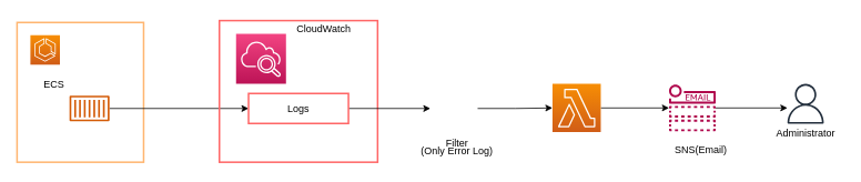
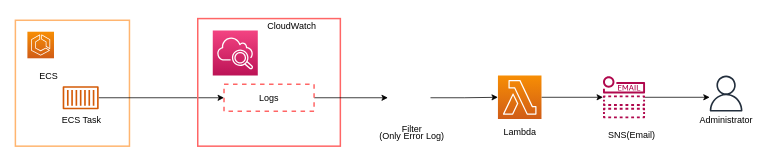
- <mxCell id="13" value="Logs" style="rounded=0;whiteSpace=wrap;html=1;strokeColor=#FF6666;strokeWidth=2;fillColor=default;" parent="1" vertex="1"><mxGeometry x="298" y="111.5" width="120" height="36" as="geometry" /></mxCell>
+ <mxCell id="13" value="Logs" style="rounded=0;whiteSpace=wrap;html=1;strokeColor=#FF6666;strokeWidth=2;fillColor=default;dashed=1;" parent="1" vertex="1"><mxGeometry x="298" y="111.5" width="120" height="36" as="geometry" /></mxCell>
+ <mxCell id="8" value="ECS Task" style="text;html=1;align=center;verticalAlign=middle;resizable=0;points=[];autosize=1;strokeColor=none;fillColor=none;" parent="1" vertex="1"><mxGeometry x="68" y="145" width="80" height="30" as="geometry" /></mxCell>
+ <mxCell id="21" value="Lambda" style="text;html=1;align=center;verticalAlign=middle;resizable=0;points=[];autosize=1;strokeColor=none;fillColor=none;" parent="1" vertex="1"><mxGeometry x="657" y="159.75" width="70" height="30" as="geometry" /></mxCell>
